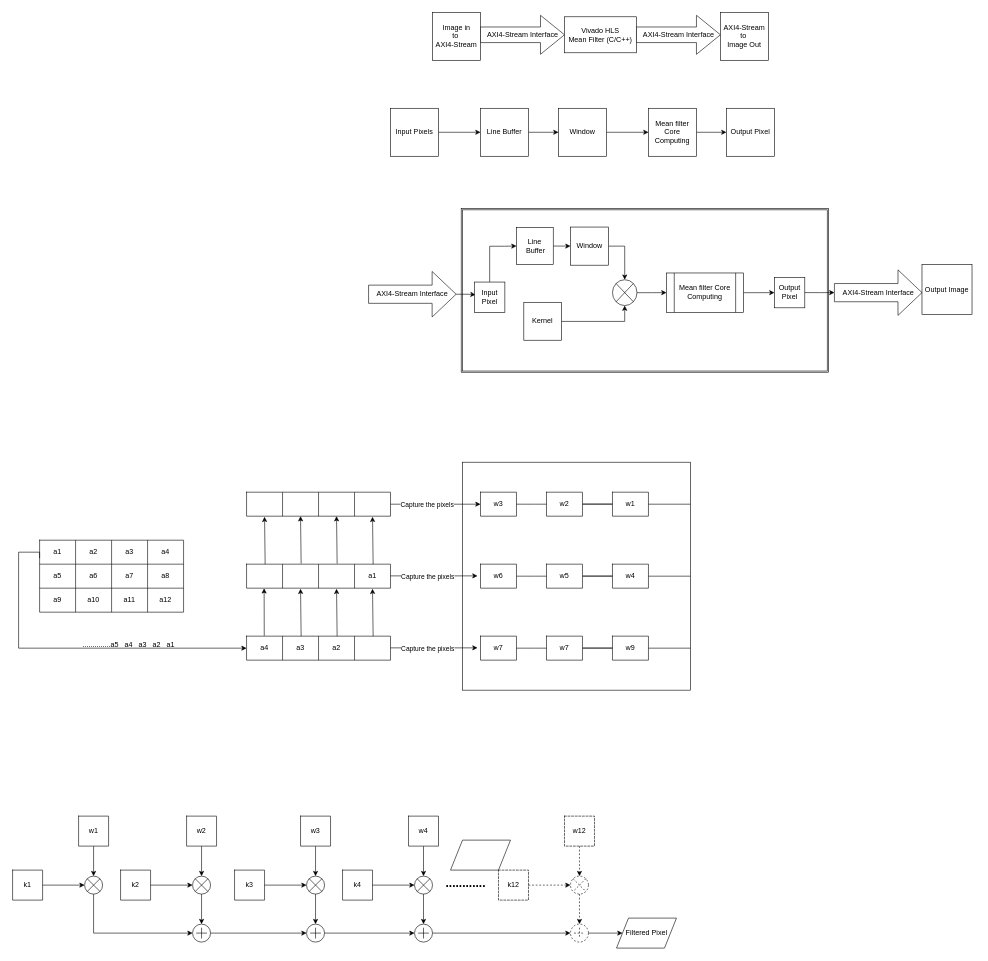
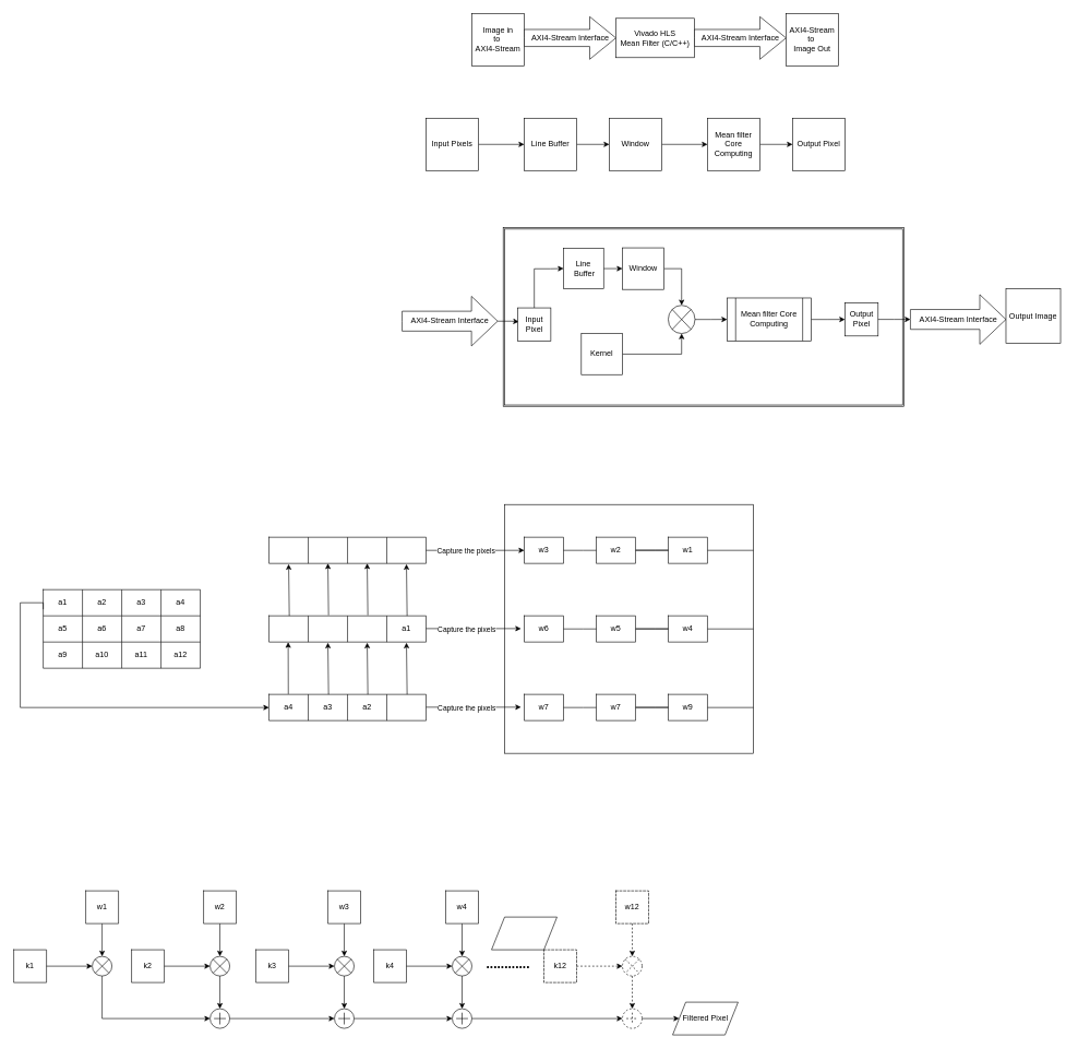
- <mxCell id="27" value="Kernel" style="whiteSpace=wrap;html=1;aspect=fixed;" vertex="1" parent="18"><mxGeometry x="342.21" y="153.87" width="62.79" height="62.79" as="geometry" /></mxCell>
+ <mxCell id="27" value="Kernel" style="whiteSpace=wrap;html=1;aspect=fixed;" vertex="1" parent="18"><mxGeometry x="357.21" y="158.87" width="62.79" height="62.79" as="geometry" /></mxCell>
- <mxCell id="69" value="..............a5&amp;nbsp; &amp;nbsp;a4&amp;nbsp; &amp;nbsp;a3&amp;nbsp; &amp;nbsp;a2&amp;nbsp; &amp;nbsp;a1&amp;nbsp;" style="text;html=1;align=center;verticalAlign=middle;resizable=0;points=[];autosize=1;strokeColor=none;fillColor=none;" vertex="1" parent="1"><mxGeometry x="125" y="1060" width="180" height="30" as="geometry" /></mxCell>
